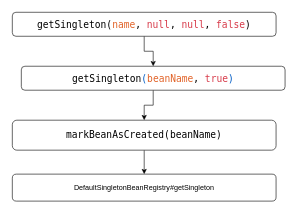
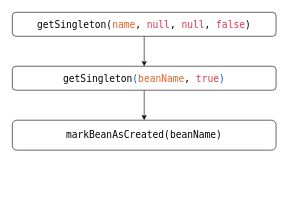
- <mxCell id="5" value="&lt;pre style=&quot;font-family: &amp;#34;jetbrains mono&amp;#34; , monospace ; font-size: 12pt&quot;&gt;getSingleton&lt;span style=&quot;color: #005cc5&quot;&gt;(&lt;/span&gt;&lt;span style=&quot;color: #e16227&quot;&gt;beanName&lt;/span&gt;, &lt;span style=&quot;color: #d73a49&quot;&gt;true&lt;/span&gt;&lt;span style=&quot;color: #005cc5&quot;&gt;)&lt;/span&gt;&lt;/pre&gt;" style="whiteSpace=wrap;html=1;rounded=1;" vertex="1" parent="1"><mxGeometry x="35" y="110" width="440" height="40" as="geometry" /></mxCell>
+ <mxCell id="5" value="&lt;pre style=&quot;font-family: &amp;#34;jetbrains mono&amp;#34; , monospace ; font-size: 12pt&quot;&gt;getSingleton&lt;span style=&quot;color: #005cc5&quot;&gt;(&lt;/span&gt;&lt;span style=&quot;color: #e16227&quot;&gt;beanName&lt;/span&gt;, &lt;span style=&quot;color: #d73a49&quot;&gt;true&lt;/span&gt;&lt;span style=&quot;color: #005cc5&quot;&gt;)&lt;/span&gt;&lt;/pre&gt;" style="whiteSpace=wrap;html=1;rounded=1;" vertex="1" parent="1"><mxGeometry x="20" y="110" width="440" height="40" as="geometry" /></mxCell>
- <mxCell id="6" value="" style="edgeStyle=orthogonalEdgeStyle;rounded=0;orthogonalLoop=1;jettySize=auto;html=1;" edge="1" parent="1" source="7" target="8"><mxGeometry relative="1" as="geometry" /></mxCell>
- <mxCell id="8" value="DefaultSingletonBeanRegistry#getSingleton" style="whiteSpace=wrap;html=1;rounded=1;" vertex="1" parent="1"><mxGeometry x="20" y="290" width="440" height="45" as="geometry" /></mxCell>
